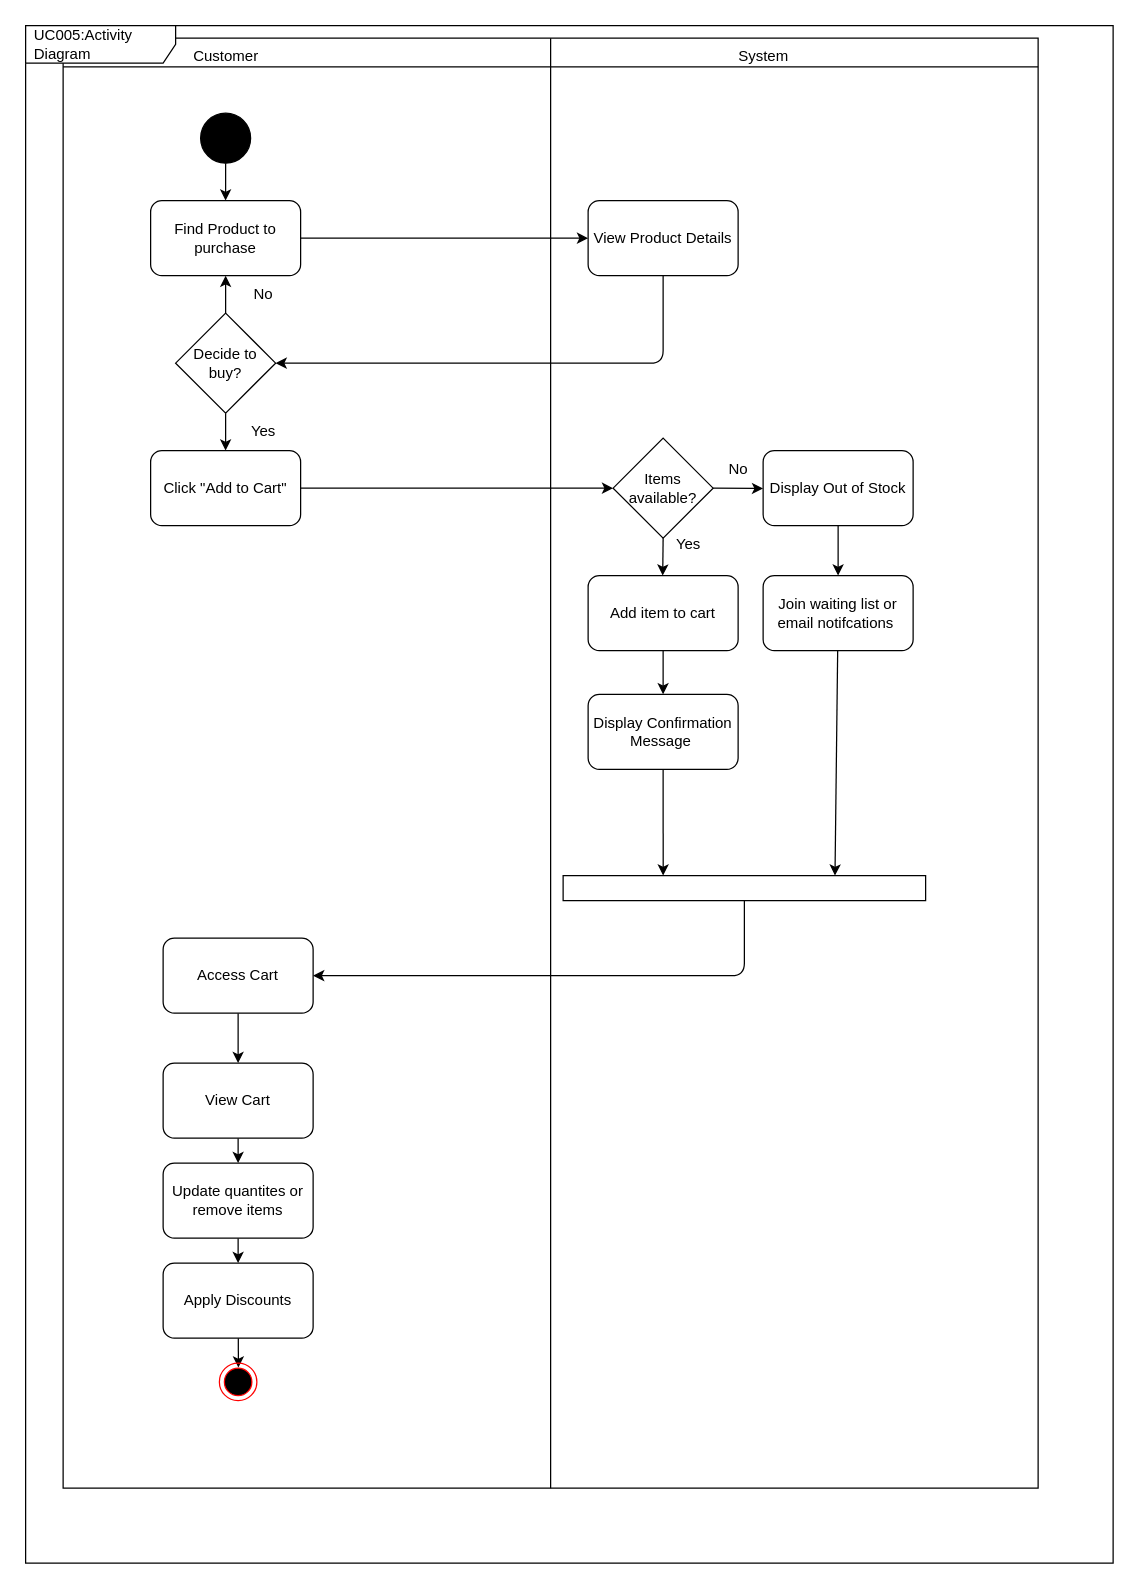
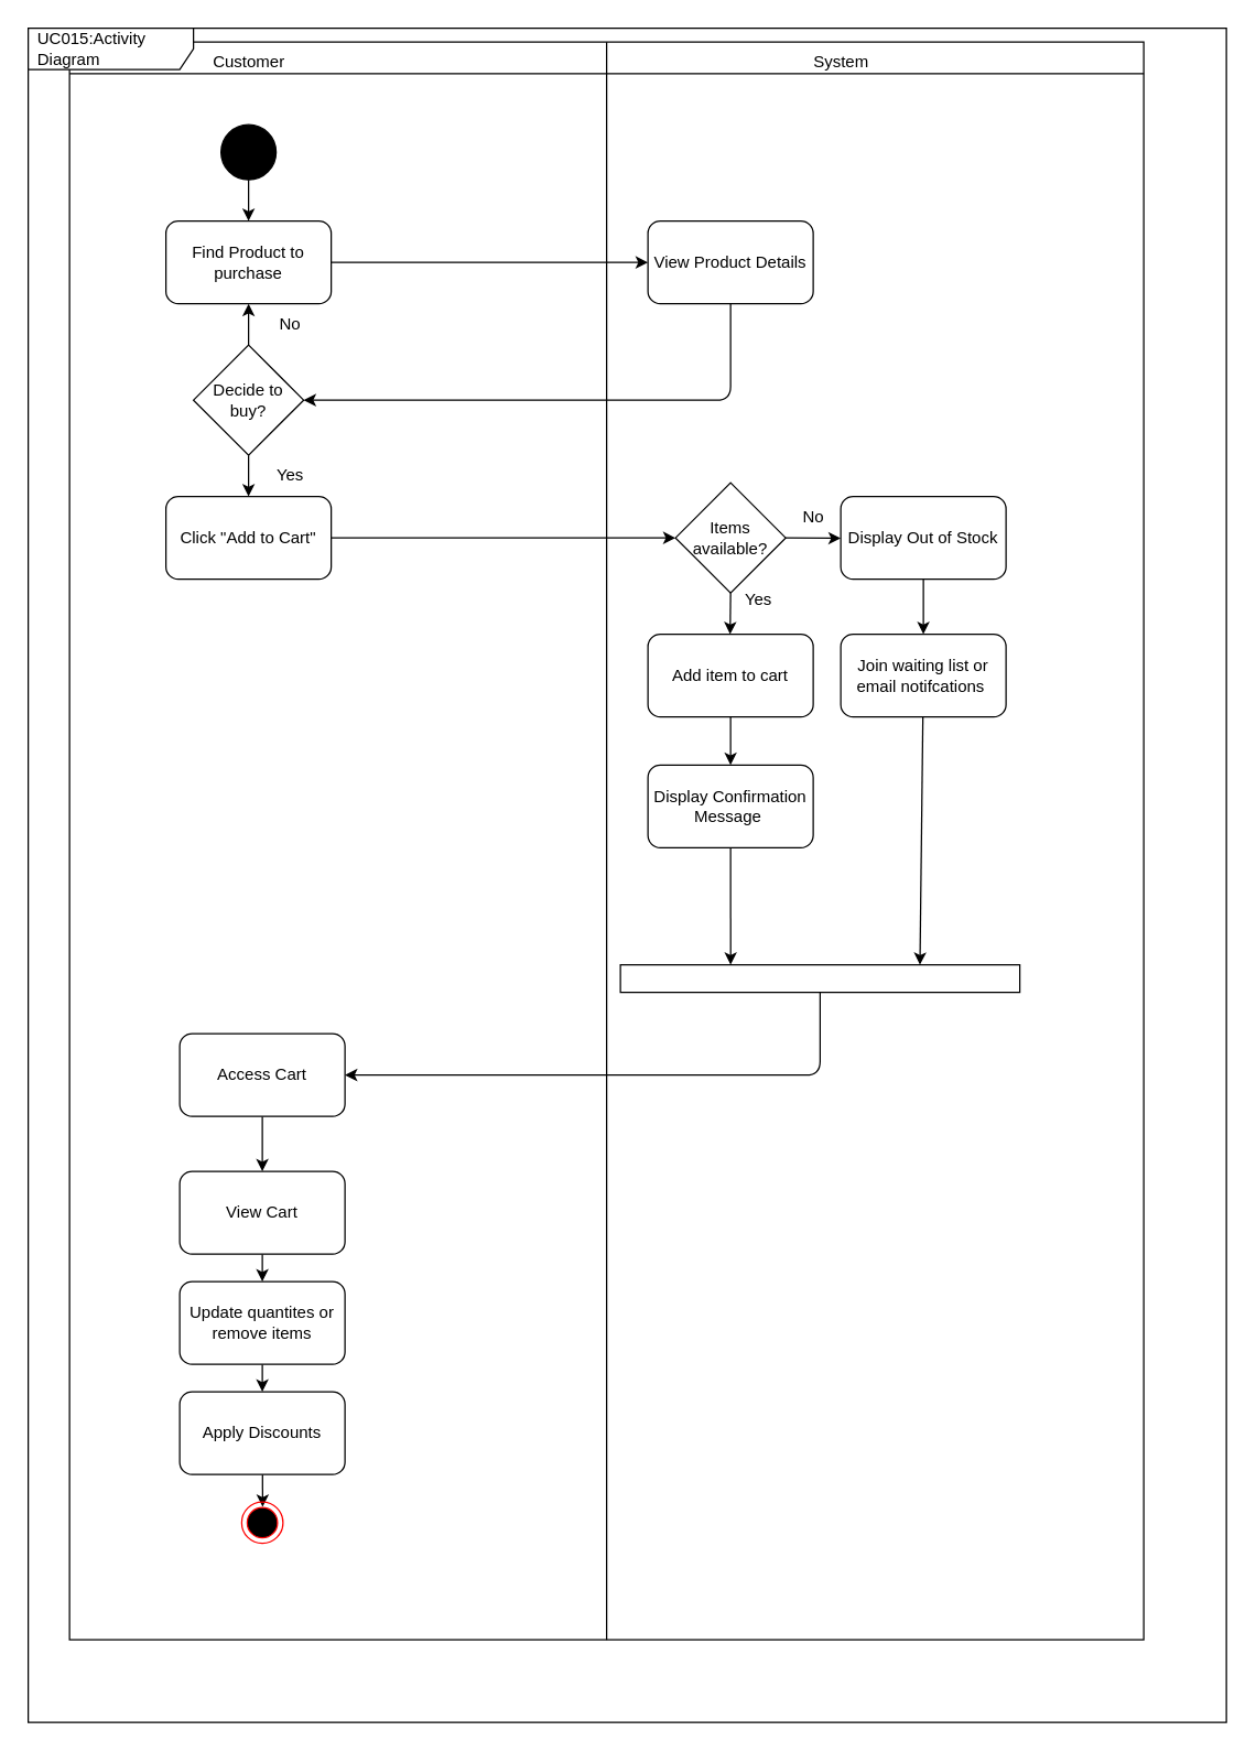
- <mxCell id="44" value="UC005:Activity Diagram" style="shape=umlFrame;whiteSpace=wrap;html=1;width=120;height=30;boundedLbl=1;verticalAlign=middle;align=left;spacingLeft=5;" vertex="1" parent="1"><mxGeometry x="20" y="20" width="870" height="1230" as="geometry" /></mxCell>
+ <mxCell id="44" value="UC015:Activity Diagram" style="shape=umlFrame;whiteSpace=wrap;html=1;width=120;height=30;boundedLbl=1;verticalAlign=middle;align=left;spacingLeft=5;" vertex="1" parent="1"><mxGeometry x="20" y="20" width="870" height="1230" as="geometry" /></mxCell>
